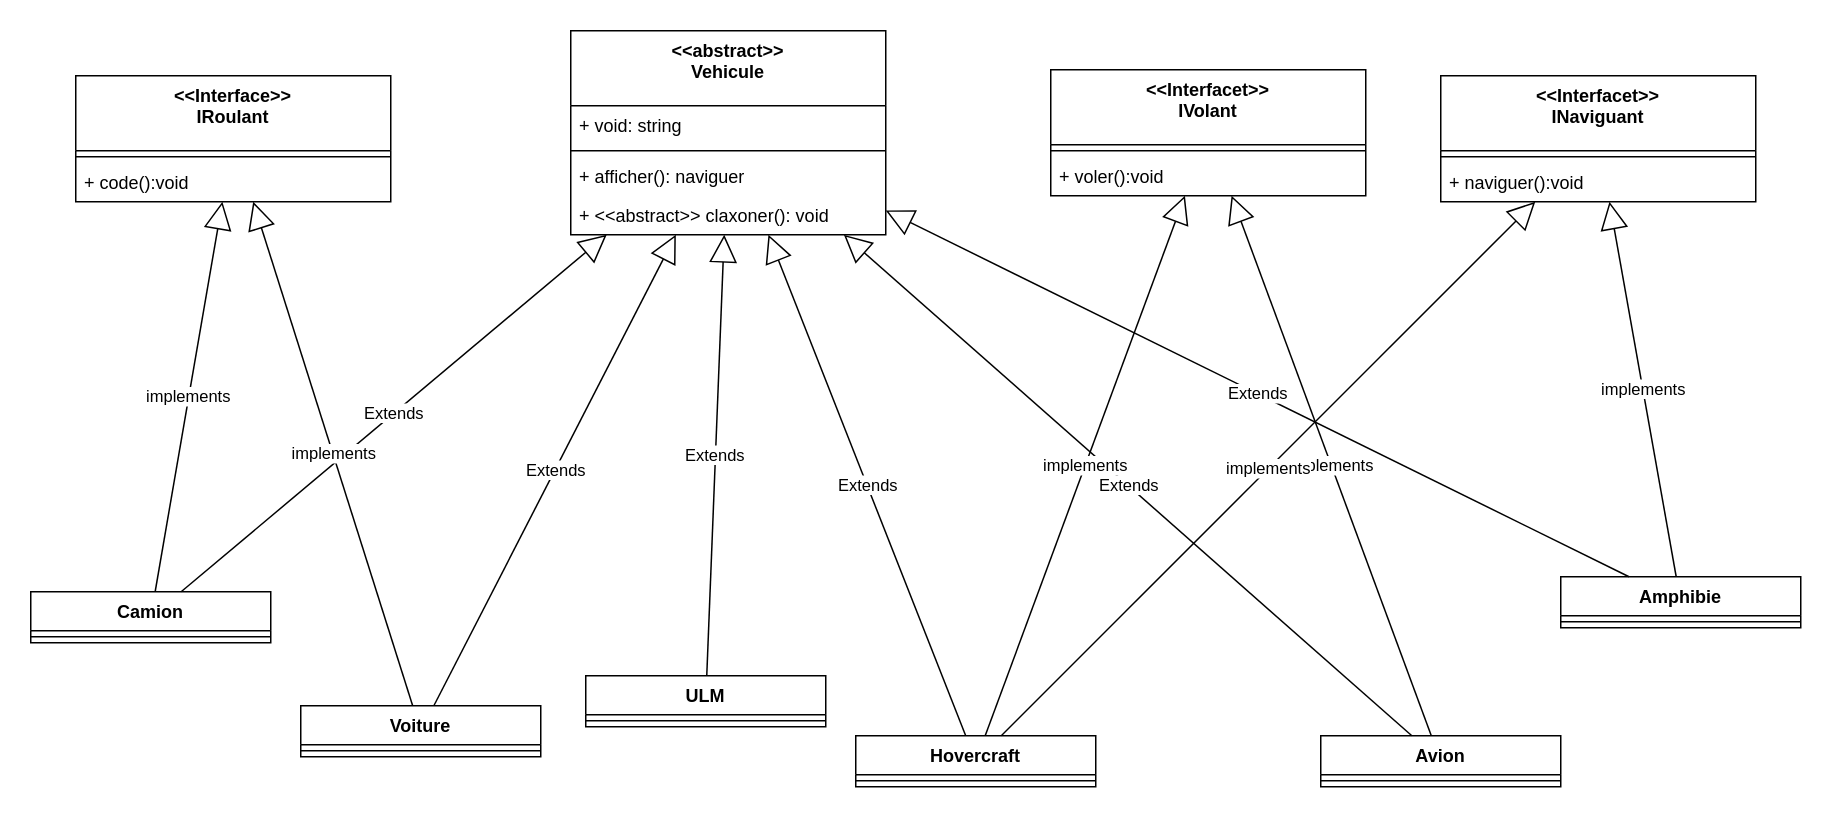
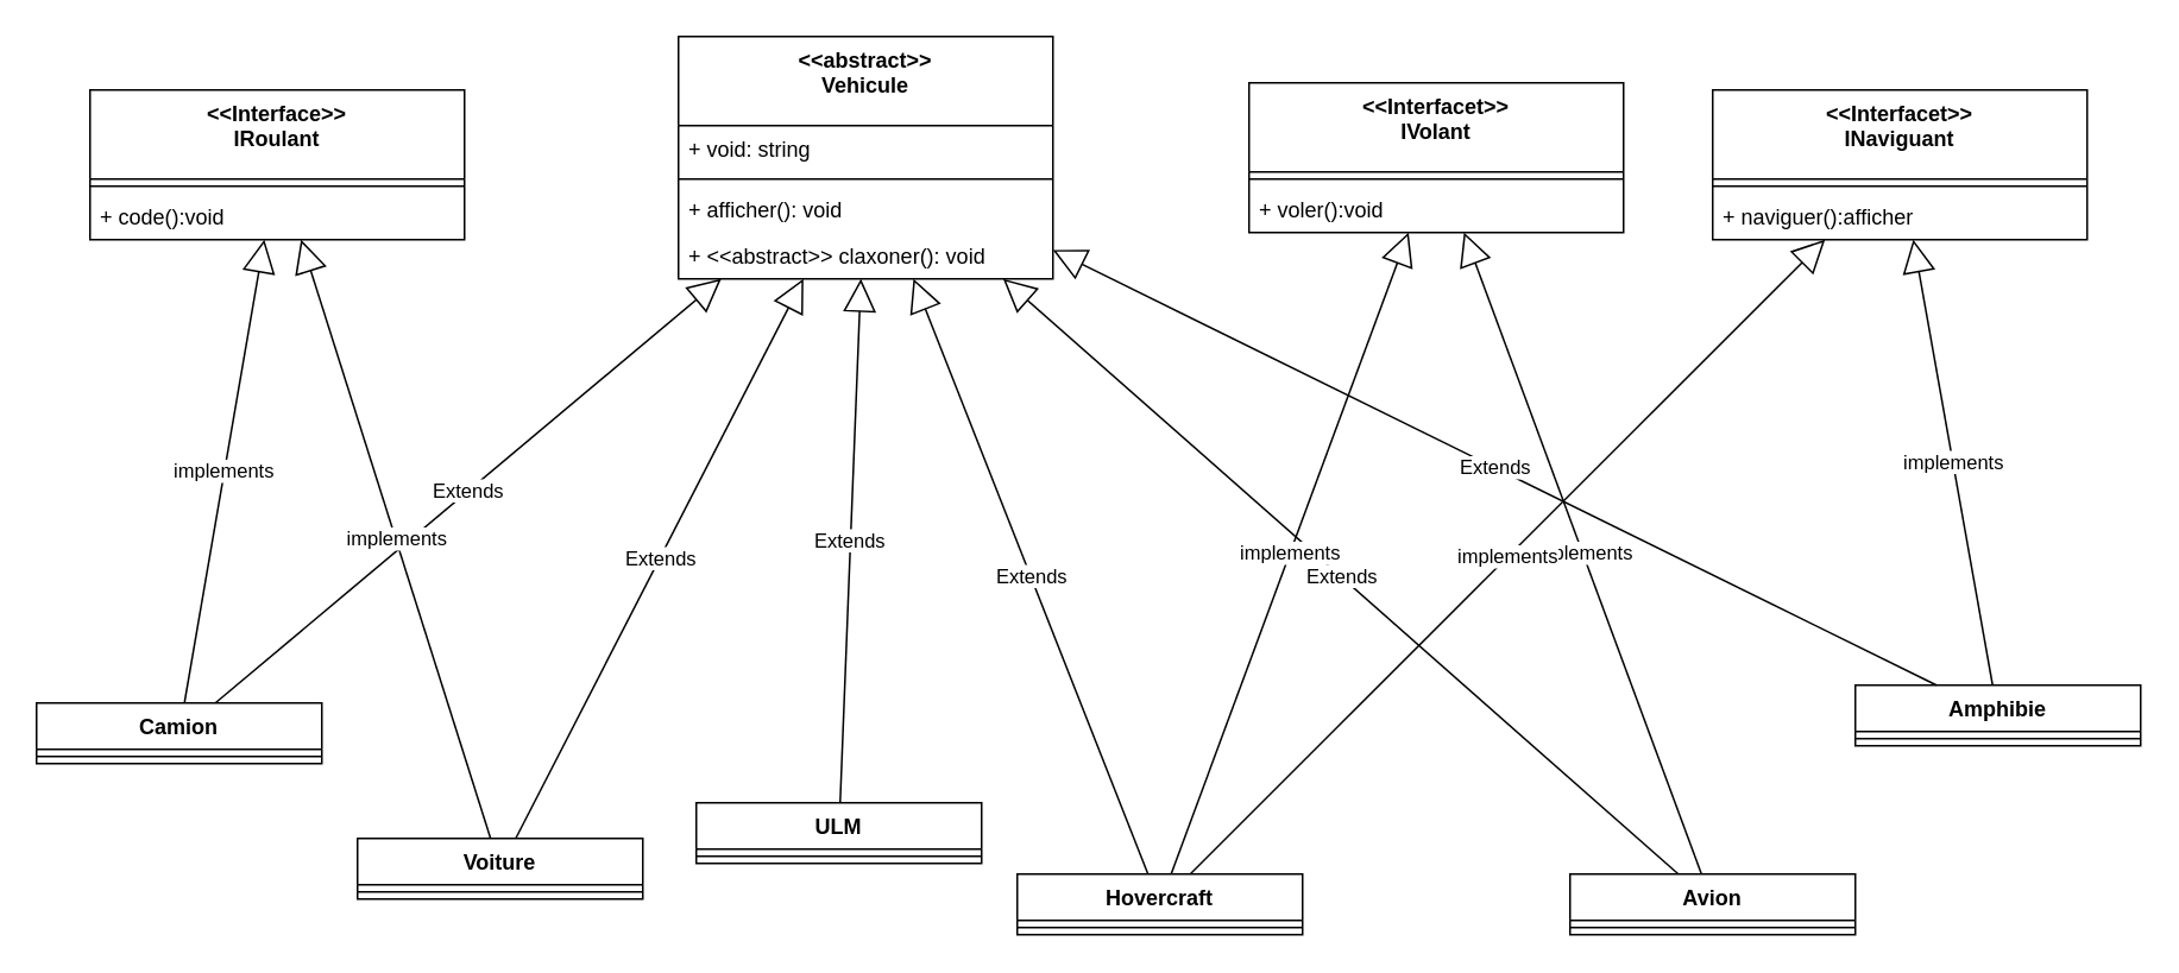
- <mxCell id="23" value="+ afficher(): naviguer" style="text;strokeColor=none;fillColor=none;align=left;verticalAlign=top;spacingLeft=4;spacingRight=4;overflow=hidden;rotatable=0;points=[[0,0.5],[1,0.5]];portConstraint=eastwest;" parent="20" vertex="1"><mxGeometry y="84" width="210" height="26" as="geometry" /></mxCell>
+ <mxCell id="23" value="+ afficher(): void" style="text;strokeColor=none;fillColor=none;align=left;verticalAlign=top;spacingLeft=4;spacingRight=4;overflow=hidden;rotatable=0;points=[[0,0.5],[1,0.5]];portConstraint=eastwest;" parent="20" vertex="1"><mxGeometry y="84" width="210" height="26" as="geometry" /></mxCell>
- <mxCell id="33" value="+ naviguer():void" style="text;strokeColor=none;fillColor=none;align=left;verticalAlign=top;spacingLeft=4;spacingRight=4;overflow=hidden;rotatable=0;points=[[0,0.5],[1,0.5]];portConstraint=eastwest;" parent="31" vertex="1"><mxGeometry y="58" width="210" height="26" as="geometry" /></mxCell>
+ <mxCell id="33" value="+ naviguer():afficher" style="text;strokeColor=none;fillColor=none;align=left;verticalAlign=top;spacingLeft=4;spacingRight=4;overflow=hidden;rotatable=0;points=[[0,0.5],[1,0.5]];portConstraint=eastwest;" parent="31" vertex="1"><mxGeometry y="58" width="210" height="26" as="geometry" /></mxCell>
